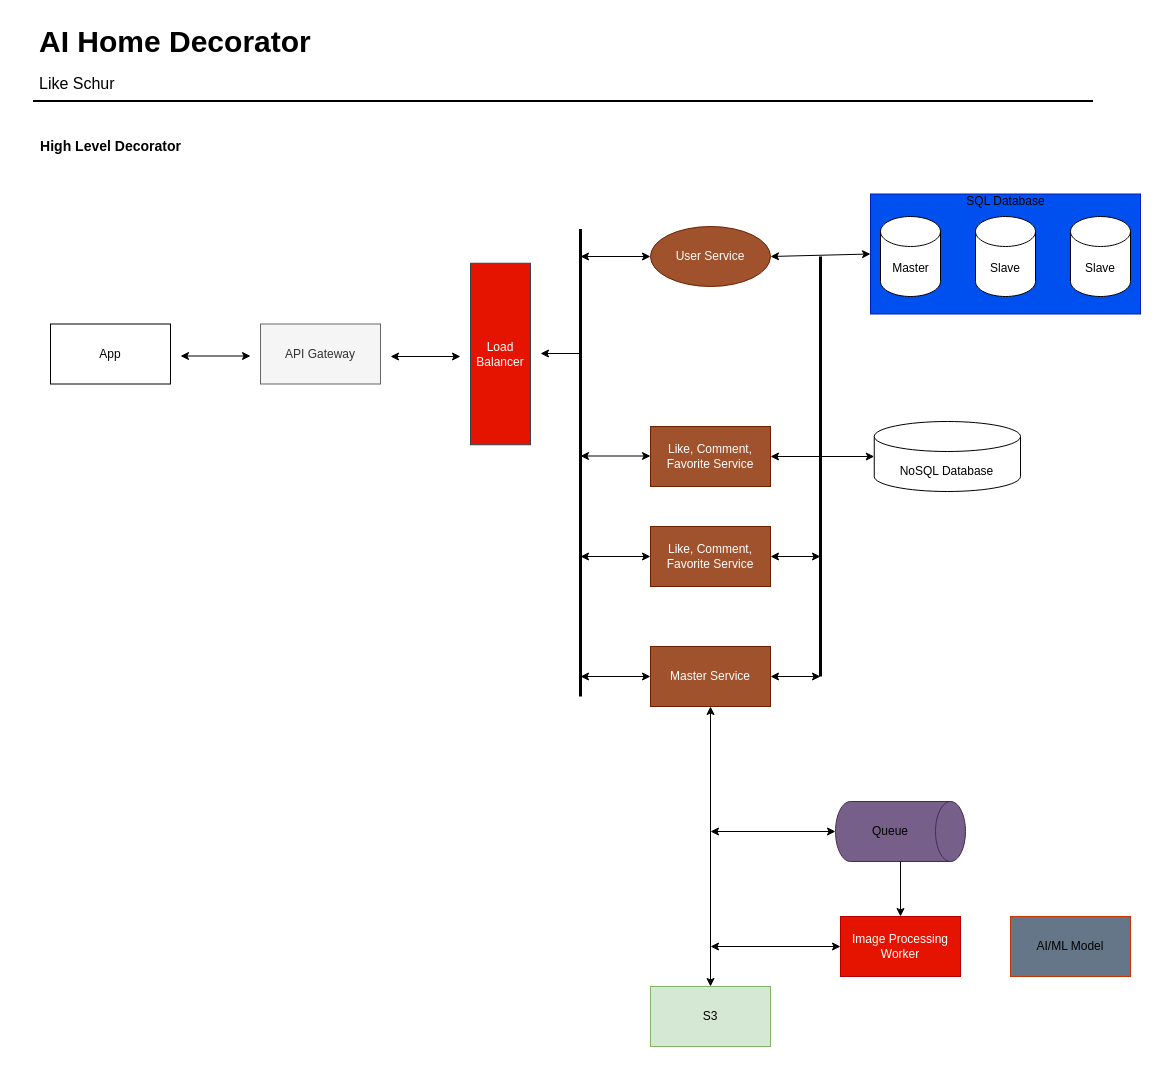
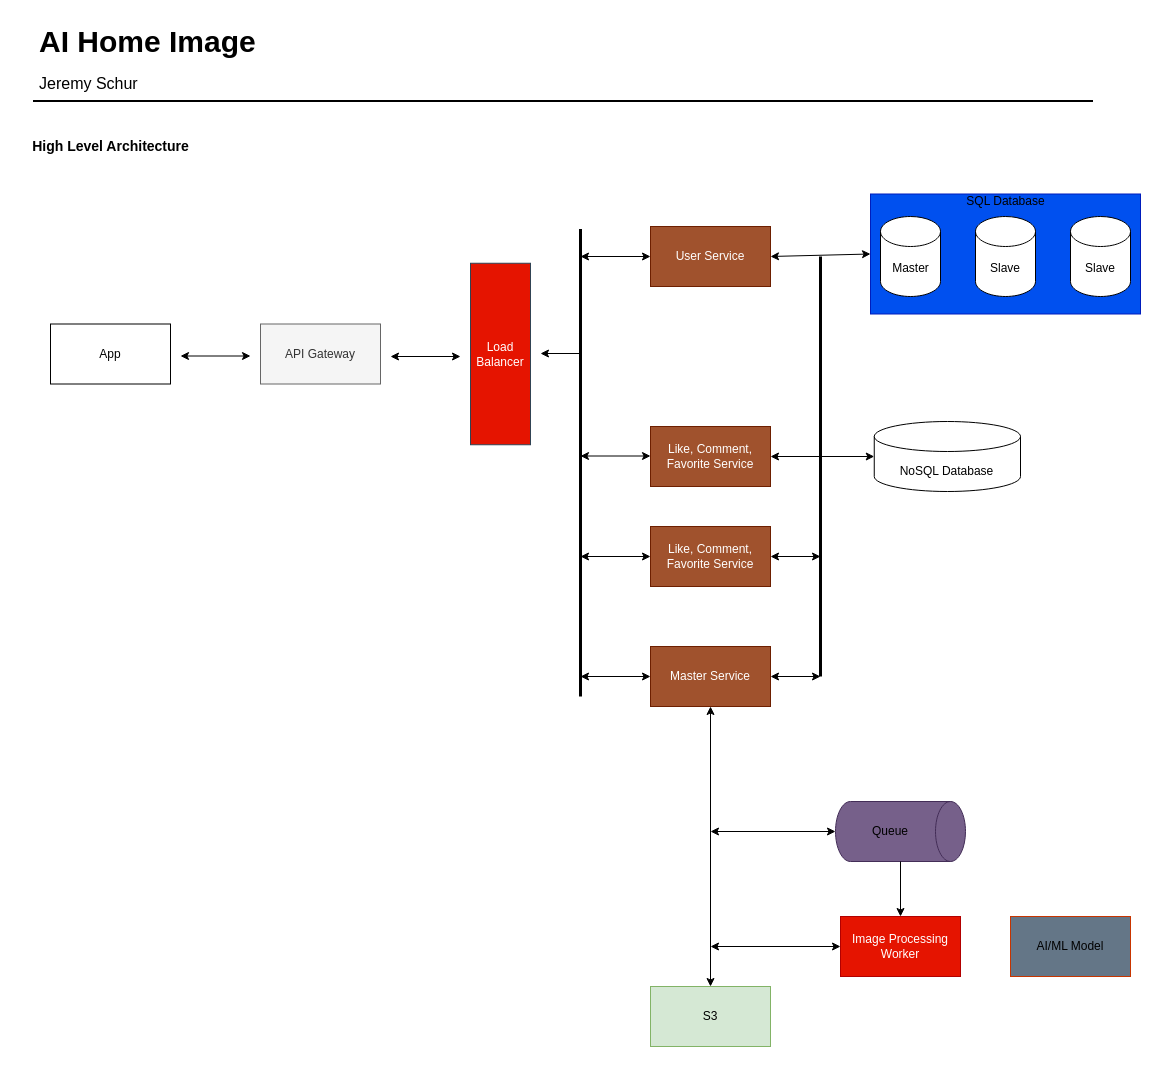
- <mxCell id="2" value="AI Home Decorator" style="text;html=1;resizable=0;points=[];autosize=1;align=left;verticalAlign=top;spacingTop=-4;fontSize=30;fontStyle=1" parent="1" vertex="1"><mxGeometry x="36.5" y="20.5" width="280" height="40" as="geometry" /></mxCell>
+ <mxCell id="2" value="AI Home Image" style="text;html=1;resizable=0;points=[];autosize=1;align=left;verticalAlign=top;spacingTop=-4;fontSize=30;fontStyle=1" parent="1" vertex="1"><mxGeometry x="36.5" y="20.5" width="280" height="40" as="geometry" /></mxCell>
- <mxCell id="3" value="Like Schur" style="text;html=1;resizable=0;points=[];autosize=1;align=left;verticalAlign=top;spacingTop=-4;fontSize=16;" parent="1" vertex="1"><mxGeometry x="36.5" y="70.5" width="120" height="30" as="geometry" /></mxCell>
+ <mxCell id="3" value="Jeremy Schur" style="text;html=1;resizable=0;points=[];autosize=1;align=left;verticalAlign=top;spacingTop=-4;fontSize=16;" parent="1" vertex="1"><mxGeometry x="36.5" y="70.5" width="120" height="30" as="geometry" /></mxCell>
- <mxCell id="7" value="&lt;b&gt;&lt;font style=&quot;font-size: 14px;&quot;&gt;High Level Decorator&lt;/font&gt;&lt;/b&gt;" style="text;html=1;align=center;verticalAlign=middle;resizable=0;points=[];autosize=1;strokeColor=none;fillColor=none;" vertex="1" parent="1"><mxGeometry x="20" y="130.5" width="180" height="30" as="geometry" /></mxCell>
+ <mxCell id="7" value="&lt;b&gt;&lt;font style=&quot;font-size: 14px;&quot;&gt;High Level Architecture&lt;/font&gt;&lt;/b&gt;" style="text;html=1;align=center;verticalAlign=middle;resizable=0;points=[];autosize=1;strokeColor=none;fillColor=none;" vertex="1" parent="1"><mxGeometry x="20" y="130.5" width="180" height="30" as="geometry" /></mxCell>
- <mxCell id="13" value="User Service" style="ellipse;whiteSpace=wrap;html=1;fillColor=#a0522d;fontColor=#ffffff;strokeColor=#6D1F00;" vertex="1" parent="1"><mxGeometry x="650" y="226" width="120" height="60" as="geometry" /></mxCell>
+ <mxCell id="13" value="User Service" style="rounded=0;whiteSpace=wrap;html=1;fillColor=#a0522d;fontColor=#ffffff;strokeColor=#6D1F00;" vertex="1" parent="1"><mxGeometry x="650" y="226" width="120" height="60" as="geometry" /></mxCell>
